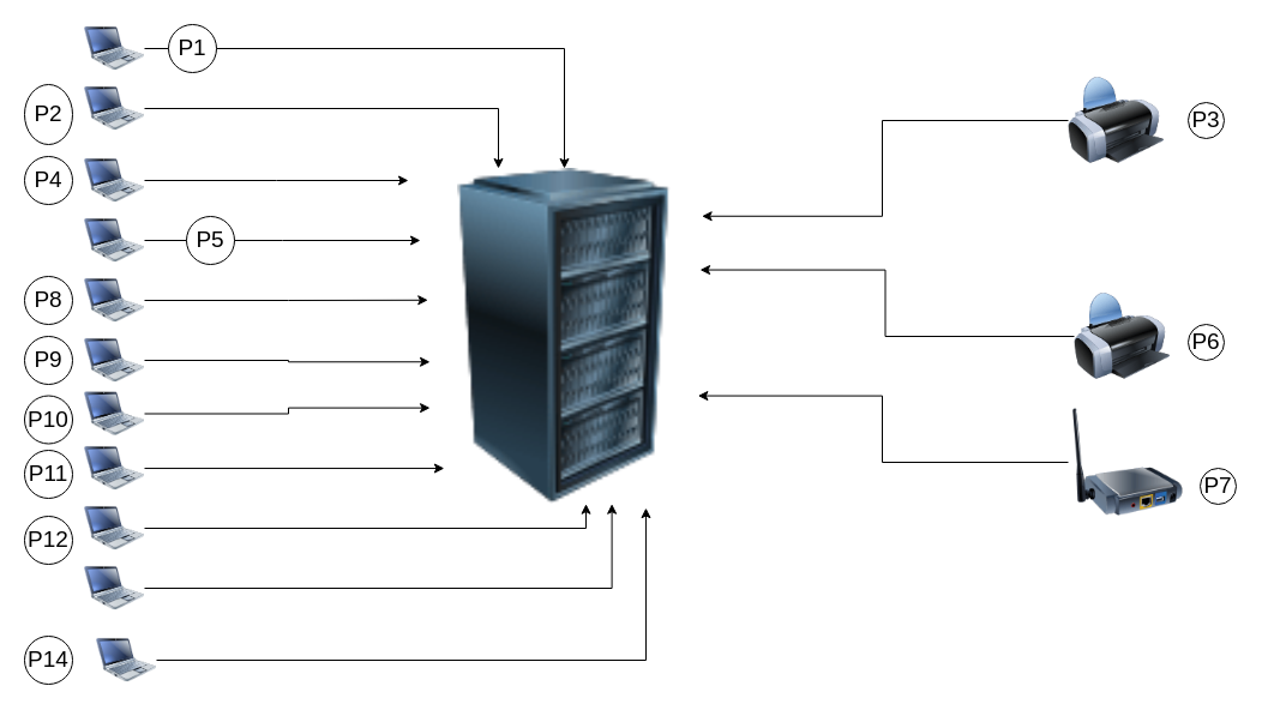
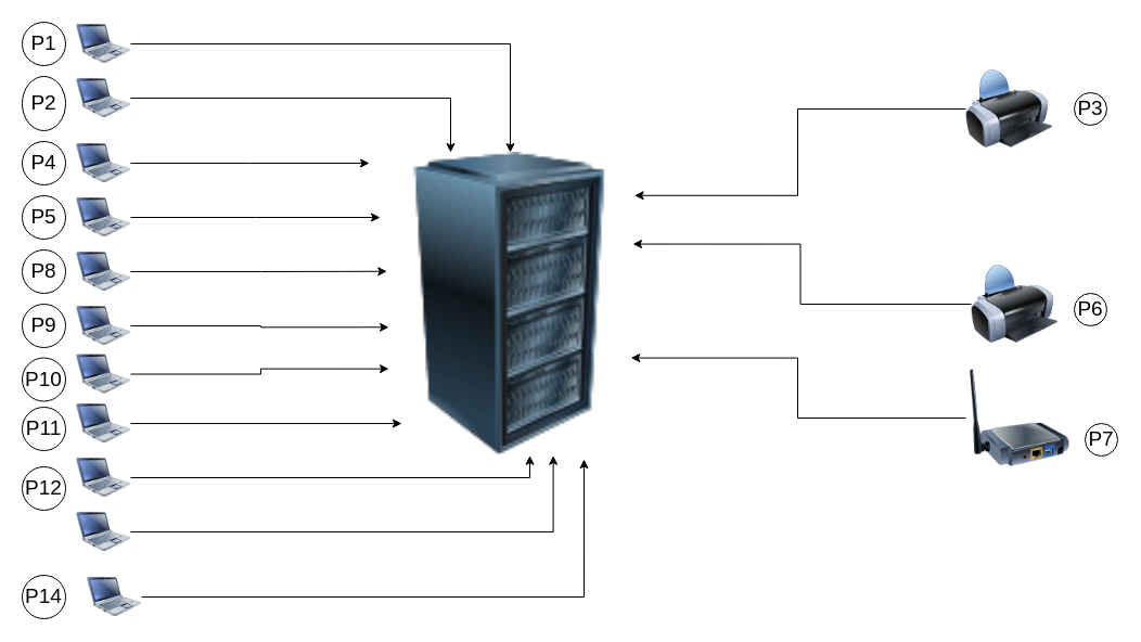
- <mxCell id="34" value="&lt;font style=&quot;font-size: 19px;&quot;&gt;P1&lt;/font&gt;" style="ellipse;whiteSpace=wrap;html=1;aspect=fixed;" vertex="1" parent="1"><mxGeometry x="140" y="20" width="40" height="40" as="geometry" /></mxCell>
+ <mxCell id="34" value="&lt;font style=&quot;font-size: 19px;&quot;&gt;P1&lt;/font&gt;" style="ellipse;whiteSpace=wrap;html=1;aspect=fixed;" vertex="1" parent="1"><mxGeometry x="20" y="20" width="40" height="40" as="geometry" /></mxCell>
- <mxCell id="41" value="&lt;font style=&quot;font-size: 19px;&quot;&gt;P5&lt;/font&gt;" style="ellipse;whiteSpace=wrap;html=1;aspect=fixed;" vertex="1" parent="1"><mxGeometry x="155" y="180" width="40" height="40" as="geometry" /></mxCell>
+ <mxCell id="41" value="&lt;font style=&quot;font-size: 19px;&quot;&gt;P5&lt;/font&gt;" style="ellipse;whiteSpace=wrap;html=1;aspect=fixed;" vertex="1" parent="1"><mxGeometry x="20" y="180" width="40" height="40" as="geometry" /></mxCell>
